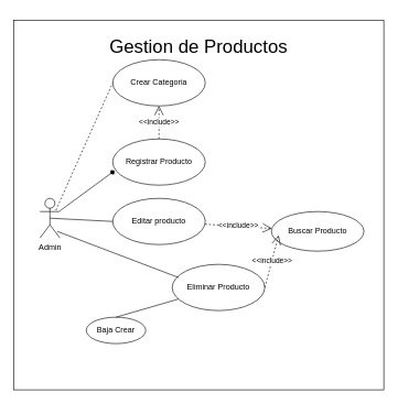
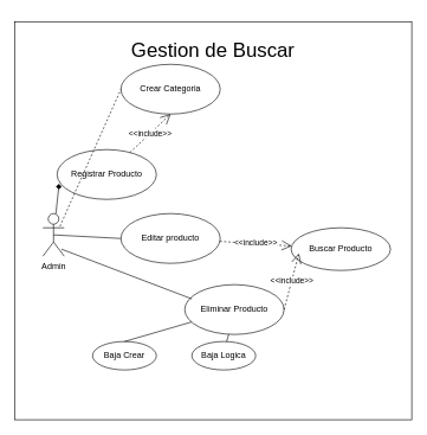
- <mxCell id="17" value="&lt;font style=&quot;font-size: 28px;&quot;&gt;Gestion de Productos&lt;/font&gt;" style="text;html=1;strokeColor=none;fillColor=none;align=center;verticalAlign=middle;whiteSpace=wrap;rounded=0;" vertex="1" parent="1"><mxGeometry x="142" y="20" width="316" height="100" as="geometry" /></mxCell>
+ <mxCell id="17" value="&lt;font style=&quot;font-size: 28px;&quot;&gt;Gestion de Buscar&lt;/font&gt;" style="text;html=1;strokeColor=none;fillColor=none;align=center;verticalAlign=middle;whiteSpace=wrap;rounded=0;" vertex="1" parent="1"><mxGeometry x="142" y="20" width="316" height="100" as="geometry" /></mxCell>
- <mxCell id="4" value="Registrar Producto" style="ellipse;whiteSpace=wrap;html=1;" vertex="1" parent="1"><mxGeometry x="170" y="210" width="140" height="70" as="geometry" /></mxCell>
+ <mxCell id="4" value="Registrar Producto" style="ellipse;whiteSpace=wrap;html=1;" vertex="1" parent="1"><mxGeometry x="80" y="210" width="140" height="70" as="geometry" /></mxCell>
+ <mxCell id="13" value="" style="endArrow=none;html=1;rounded=0;" edge="1" parent="1" source="7" target="6"><mxGeometry width="50" height="50" relative="1" as="geometry"><mxPoint x="350" y="410" as="sourcePoint" /><mxPoint x="400" y="360" as="targetPoint" /></mxGeometry></mxCell>
+ <mxCell id="7" value="Baja Logica" style="ellipse;whiteSpace=wrap;html=1;" vertex="1" parent="1"><mxGeometry x="270" y="480" width="90" height="40" as="geometry" /></mxCell>
